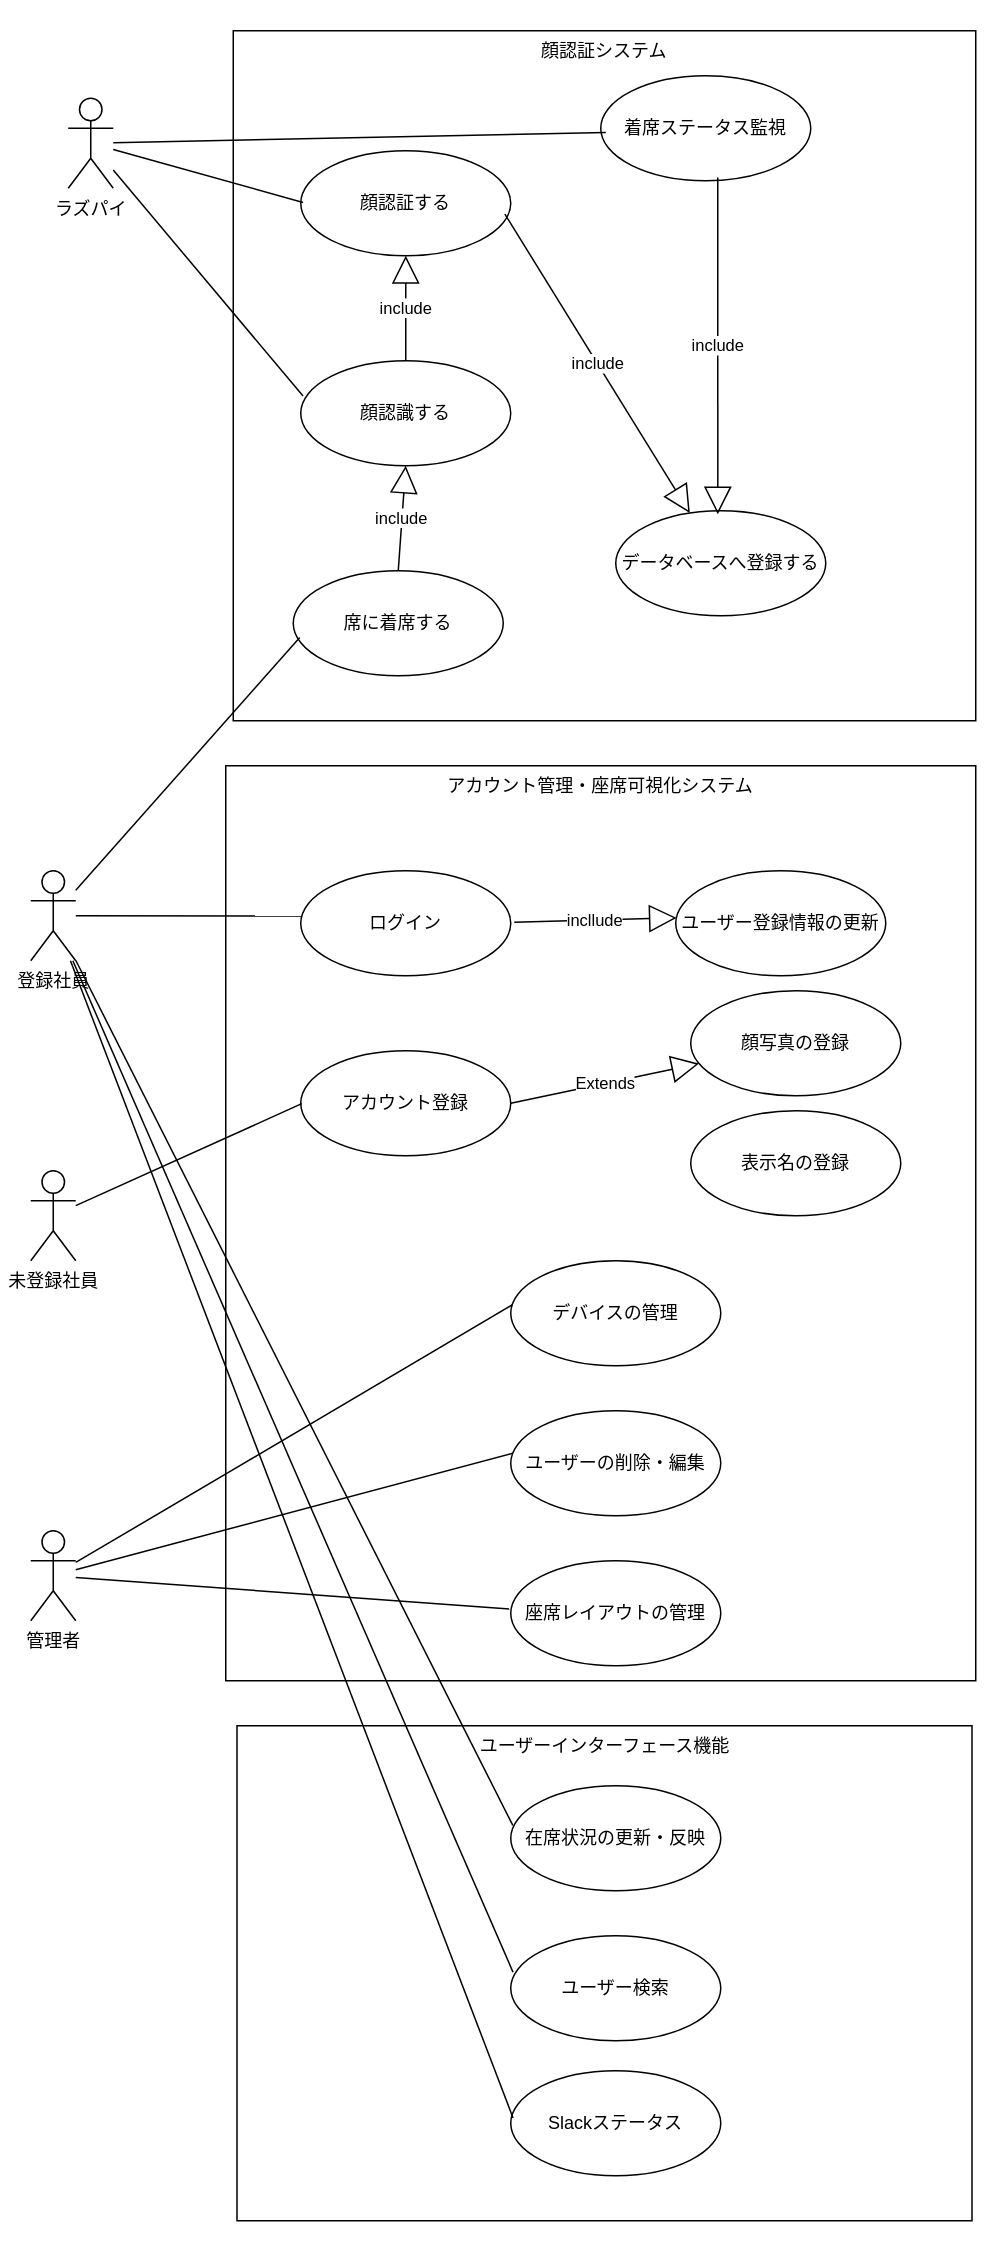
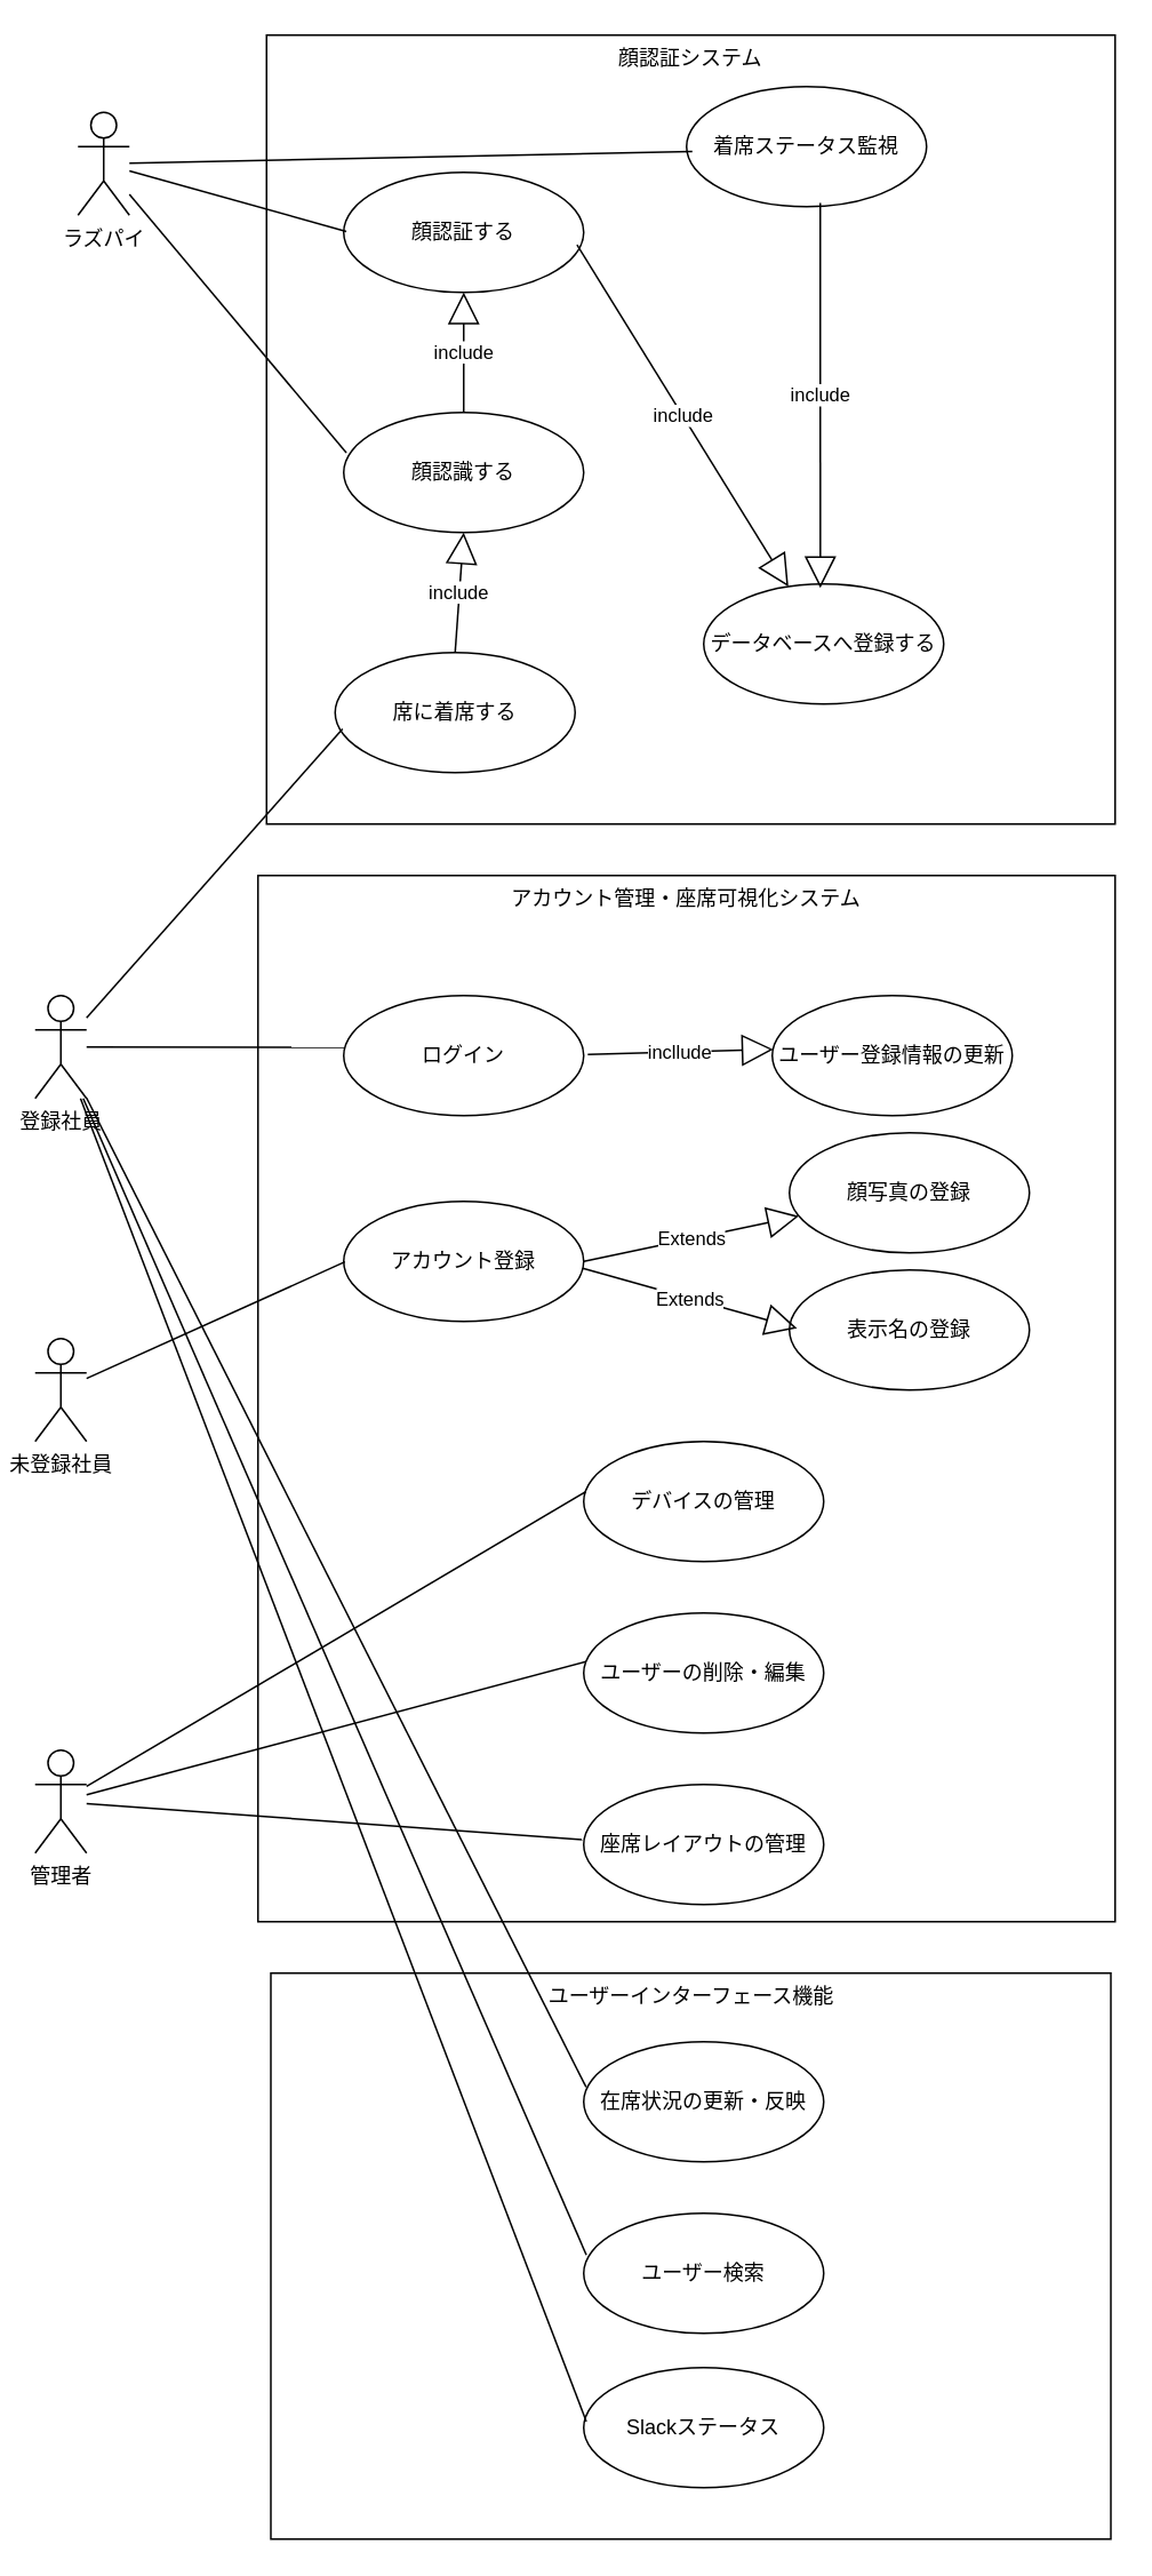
+ <mxCell id="19" value="Extends" style="endArrow=block;endSize=16;endFill=0;html=1;exitX=0.996;exitY=0.557;exitDx=0;exitDy=0;entryX=0.032;entryY=0.486;entryDx=0;entryDy=0;entryPerimeter=0;exitPerimeter=0;" parent="1" source="13" target="16" edge="1"><mxGeometry width="160" relative="1" as="geometry"><mxPoint x="340" y="655" as="sourcePoint" /><mxPoint x="453" y="695" as="targetPoint" /></mxGeometry></mxCell>
